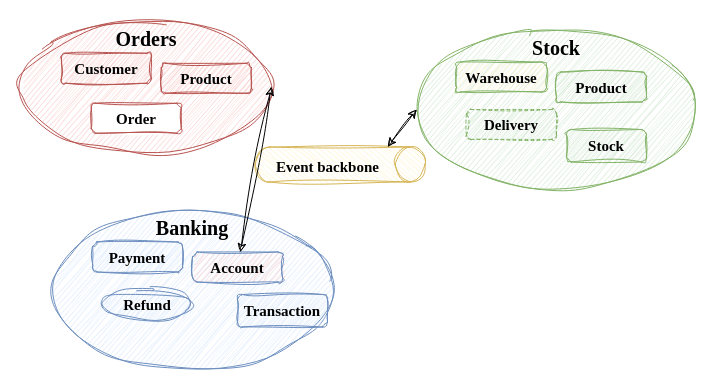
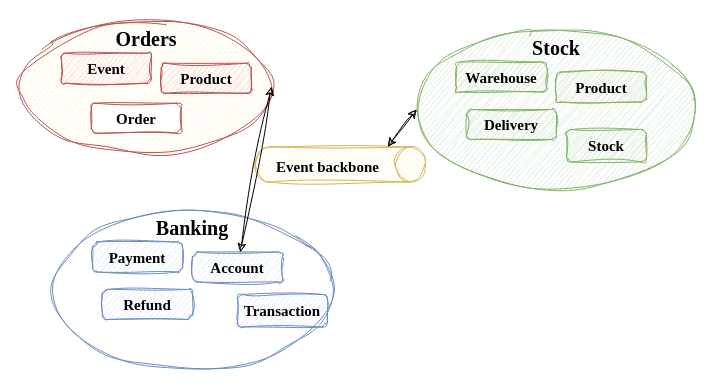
- <mxCell id="5" value="&lt;span style=&quot;font-size: 15px;&quot;&gt;Customer&lt;/span&gt;" style="rounded=1;whiteSpace=wrap;html=1;sketch=1;hachureGap=4;jiggle=2;curveFitting=1;fontFamily=Architects Daughter;fontSource=https%3A%2F%2Ffonts.googleapis.com%2Fcss%3Ffamily%3DArchitects%2BDaughter;fontSize=15;fontStyle=1;fillColor=#f8cecc;strokeColor=#b85450;" vertex="1" parent="1"><mxGeometry x="60.82" y="52.75" width="90" height="30" as="geometry" /></mxCell>
+ <mxCell id="5" value="&lt;span style=&quot;font-size: 15px;&quot;&gt;Event&lt;/span&gt;" style="rounded=1;whiteSpace=wrap;html=1;sketch=1;hachureGap=4;jiggle=2;curveFitting=1;fontFamily=Architects Daughter;fontSource=https%3A%2F%2Ffonts.googleapis.com%2Fcss%3Ffamily%3DArchitects%2BDaughter;fontSize=15;fontStyle=1;fillColor=#f8cecc;strokeColor=#b85450;" vertex="1" parent="1"><mxGeometry x="60.82" y="52.75" width="90" height="30" as="geometry" /></mxCell>
- <mxCell id="9" value="&lt;span style=&quot;font-size: 15px;&quot;&gt;Warehouse&lt;/span&gt;" style="rounded=1;whiteSpace=wrap;html=1;sketch=1;hachureGap=4;jiggle=2;curveFitting=1;fontFamily=Architects Daughter;fontSource=https%3A%2F%2Ffonts.googleapis.com%2Fcss%3Ffamily%3DArchitects%2BDaughter;fontSize=15;fontStyle=1;fillColor=#fff2cc;strokeColor=#82b366;" vertex="1" parent="1"><mxGeometry x="456" y="61.5" width="90" height="30" as="geometry" /></mxCell>
+ <mxCell id="9" value="&lt;span style=&quot;font-size: 15px;&quot;&gt;Warehouse&lt;/span&gt;" style="rounded=1;whiteSpace=wrap;html=1;sketch=1;hachureGap=4;jiggle=2;curveFitting=1;fontFamily=Architects Daughter;fontSource=https%3A%2F%2Ffonts.googleapis.com%2Fcss%3Ffamily%3DArchitects%2BDaughter;fontSize=15;fontStyle=1;fillColor=#d5e8d4;strokeColor=#82b366;" vertex="1" parent="1"><mxGeometry x="456" y="61.5" width="90" height="30" as="geometry" /></mxCell>
- <mxCell id="2" value="&lt;b&gt;Orders&lt;/b&gt;" style="ellipse;whiteSpace=wrap;html=1;sketch=1;hachureGap=4;jiggle=2;curveFitting=1;fontFamily=Architects Daughter;fontSource=https%3A%2F%2Ffonts.googleapis.com%2Fcss%3Ffamily%3DArchitects%2BDaughter;fontSize=20;verticalAlign=top;fillColor=#f8cecc;strokeColor=#b85450;" vertex="1" parent="1"><mxGeometry x="20.82" y="20.25" width="250" height="132.5" as="geometry" /></mxCell>
+ <mxCell id="2" value="&lt;b&gt;Orders&lt;/b&gt;" style="ellipse;whiteSpace=wrap;html=1;sketch=1;hachureGap=4;jiggle=2;curveFitting=1;fontFamily=Architects Daughter;fontSource=https%3A%2F%2Ffonts.googleapis.com%2Fcss%3Ffamily%3DArchitects%2BDaughter;fontSize=20;verticalAlign=top;fillColor=#fff2cc;strokeColor=#b85450;" vertex="1" parent="1"><mxGeometry x="20.82" y="20.25" width="250" height="132.5" as="geometry" /></mxCell>
- <mxCell id="8" value="&lt;span style=&quot;font-size: 15px;&quot;&gt;Delivery&lt;/span&gt;" style="rounded=1;whiteSpace=wrap;html=1;sketch=1;hachureGap=4;jiggle=2;curveFitting=1;fontFamily=Architects Daughter;fontSource=https%3A%2F%2Ffonts.googleapis.com%2Fcss%3Ffamily%3DArchitects%2BDaughter;fontSize=15;fontStyle=1;fillColor=#d5e8d4;strokeColor=#82b366;dashed=1;" vertex="1" parent="1"><mxGeometry x="466" y="109" width="90" height="30" as="geometry" /></mxCell>
+ <mxCell id="8" value="&lt;span style=&quot;font-size: 15px;&quot;&gt;Delivery&lt;/span&gt;" style="rounded=1;whiteSpace=wrap;html=1;sketch=1;hachureGap=4;jiggle=2;curveFitting=1;fontFamily=Architects Daughter;fontSource=https%3A%2F%2Ffonts.googleapis.com%2Fcss%3Ffamily%3DArchitects%2BDaughter;fontSize=15;fontStyle=1;fillColor=#d5e8d4;strokeColor=#82b366;" vertex="1" parent="1"><mxGeometry x="466" y="109" width="90" height="30" as="geometry" /></mxCell>
- <mxCell id="11" value="&lt;b&gt;Banking&lt;/b&gt;" style="ellipse;whiteSpace=wrap;html=1;sketch=1;hachureGap=4;jiggle=2;curveFitting=1;fontFamily=Architects Daughter;fontSource=https%3A%2F%2Ffonts.googleapis.com%2Fcss%3Ffamily%3DArchitects%2BDaughter;fontSize=20;verticalAlign=top;fillColor=#dae8fc;strokeColor=#6c8ebf;" vertex="1" parent="1"><mxGeometry x="52" y="209" width="280" height="160" as="geometry" /></mxCell>
+ <mxCell id="11" value="&lt;b&gt;Banking&lt;/b&gt;" style="ellipse;whiteSpace=wrap;html=1;sketch=1;hachureGap=4;jiggle=2;curveFitting=1;fontFamily=Architects Daughter;fontSource=https%3A%2F%2Ffonts.googleapis.com%2Fcss%3Ffamily%3DArchitects%2BDaughter;fontSize=20;verticalAlign=top;fillColor=#ffffff;strokeColor=#6c8ebf;" vertex="1" parent="1"><mxGeometry x="52" y="209" width="280" height="160" as="geometry" /></mxCell>
- <mxCell id="12" value="&lt;span style=&quot;font-size: 15px;&quot;&gt;Account&lt;/span&gt;" style="rounded=1;whiteSpace=wrap;html=1;sketch=1;hachureGap=4;jiggle=2;curveFitting=1;fontFamily=Architects Daughter;fontSource=https%3A%2F%2Ffonts.googleapis.com%2Fcss%3Ffamily%3DArchitects%2BDaughter;fontSize=15;fontStyle=1;fillColor=#f8cecc;strokeColor=#6c8ebf;" vertex="1" parent="1"><mxGeometry x="192" y="251.5" width="90" height="30" as="geometry" /></mxCell>
+ <mxCell id="12" value="&lt;span style=&quot;font-size: 15px;&quot;&gt;Account&lt;/span&gt;" style="rounded=1;whiteSpace=wrap;html=1;sketch=1;hachureGap=4;jiggle=2;curveFitting=1;fontFamily=Architects Daughter;fontSource=https%3A%2F%2Ffonts.googleapis.com%2Fcss%3Ffamily%3DArchitects%2BDaughter;fontSize=15;fontStyle=1;fillColor=#dae8fc;strokeColor=#6c8ebf;" vertex="1" parent="1"><mxGeometry x="192" y="251.5" width="90" height="30" as="geometry" /></mxCell>
- <mxCell id="13" value="&lt;span style=&quot;font-size: 15px;&quot;&gt;Refund&lt;/span&gt;" style="ellipse;whiteSpace=wrap;html=1;sketch=1;hachureGap=4;jiggle=2;curveFitting=1;fontFamily=Architects Daughter;fontSource=https%3A%2F%2Ffonts.googleapis.com%2Fcss%3Ffamily%3DArchitects%2BDaughter;fontSize=15;fontStyle=1;fillColor=#dae8fc;strokeColor=#6c8ebf;" vertex="1" parent="1"><mxGeometry x="102" y="289" width="90" height="30" as="geometry" /></mxCell>
+ <mxCell id="13" value="&lt;span style=&quot;font-size: 15px;&quot;&gt;Refund&lt;/span&gt;" style="rounded=1;whiteSpace=wrap;html=1;sketch=1;hachureGap=4;jiggle=2;curveFitting=1;fontFamily=Architects Daughter;fontSource=https%3A%2F%2Ffonts.googleapis.com%2Fcss%3Ffamily%3DArchitects%2BDaughter;fontSize=15;fontStyle=1;fillColor=#dae8fc;strokeColor=#6c8ebf;" vertex="1" parent="1"><mxGeometry x="102" y="289" width="90" height="30" as="geometry" /></mxCell>
